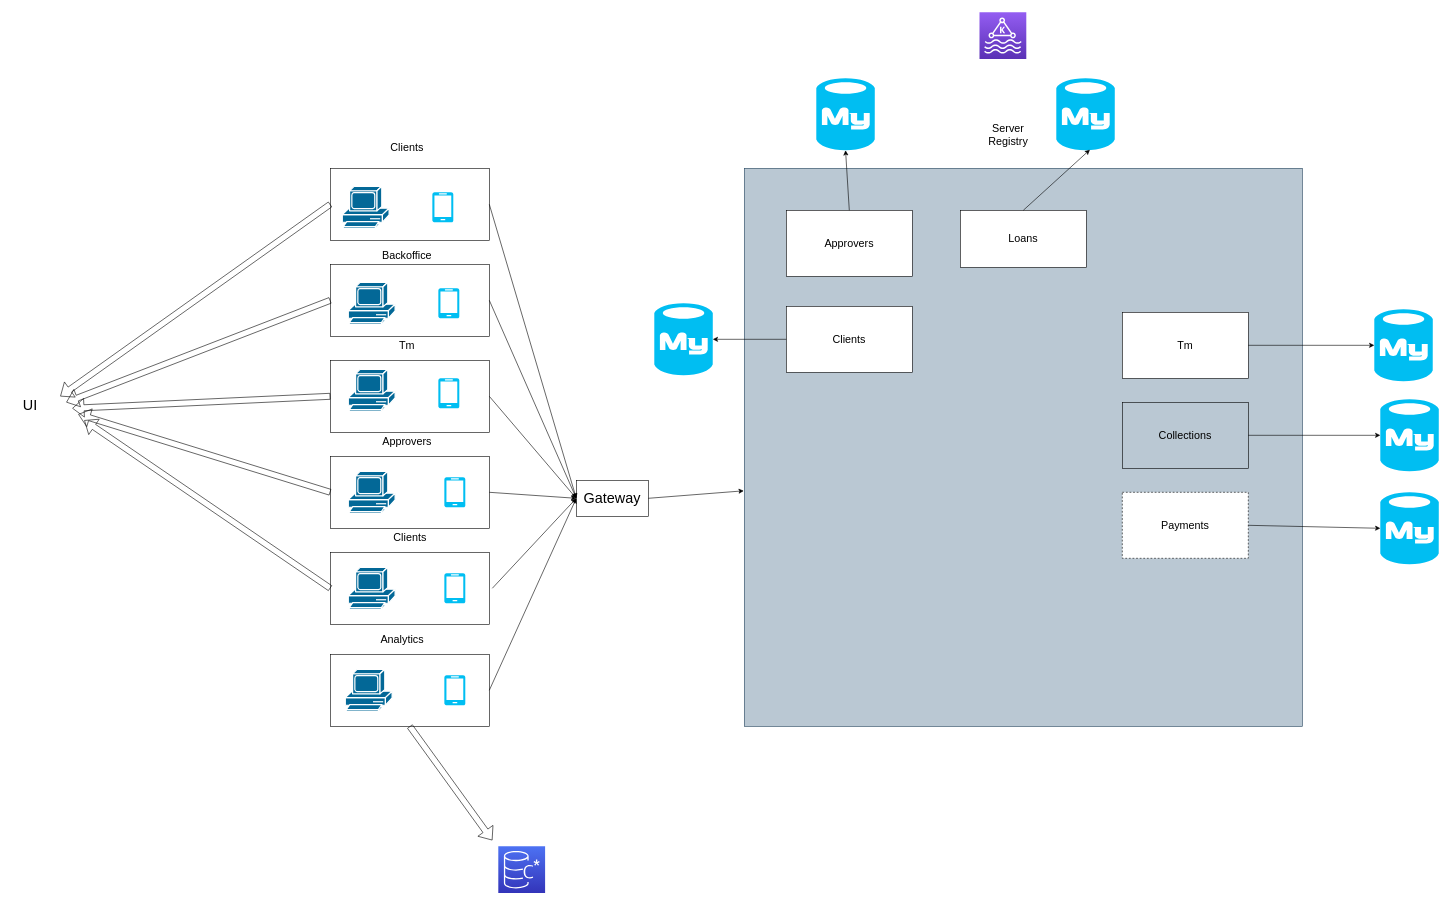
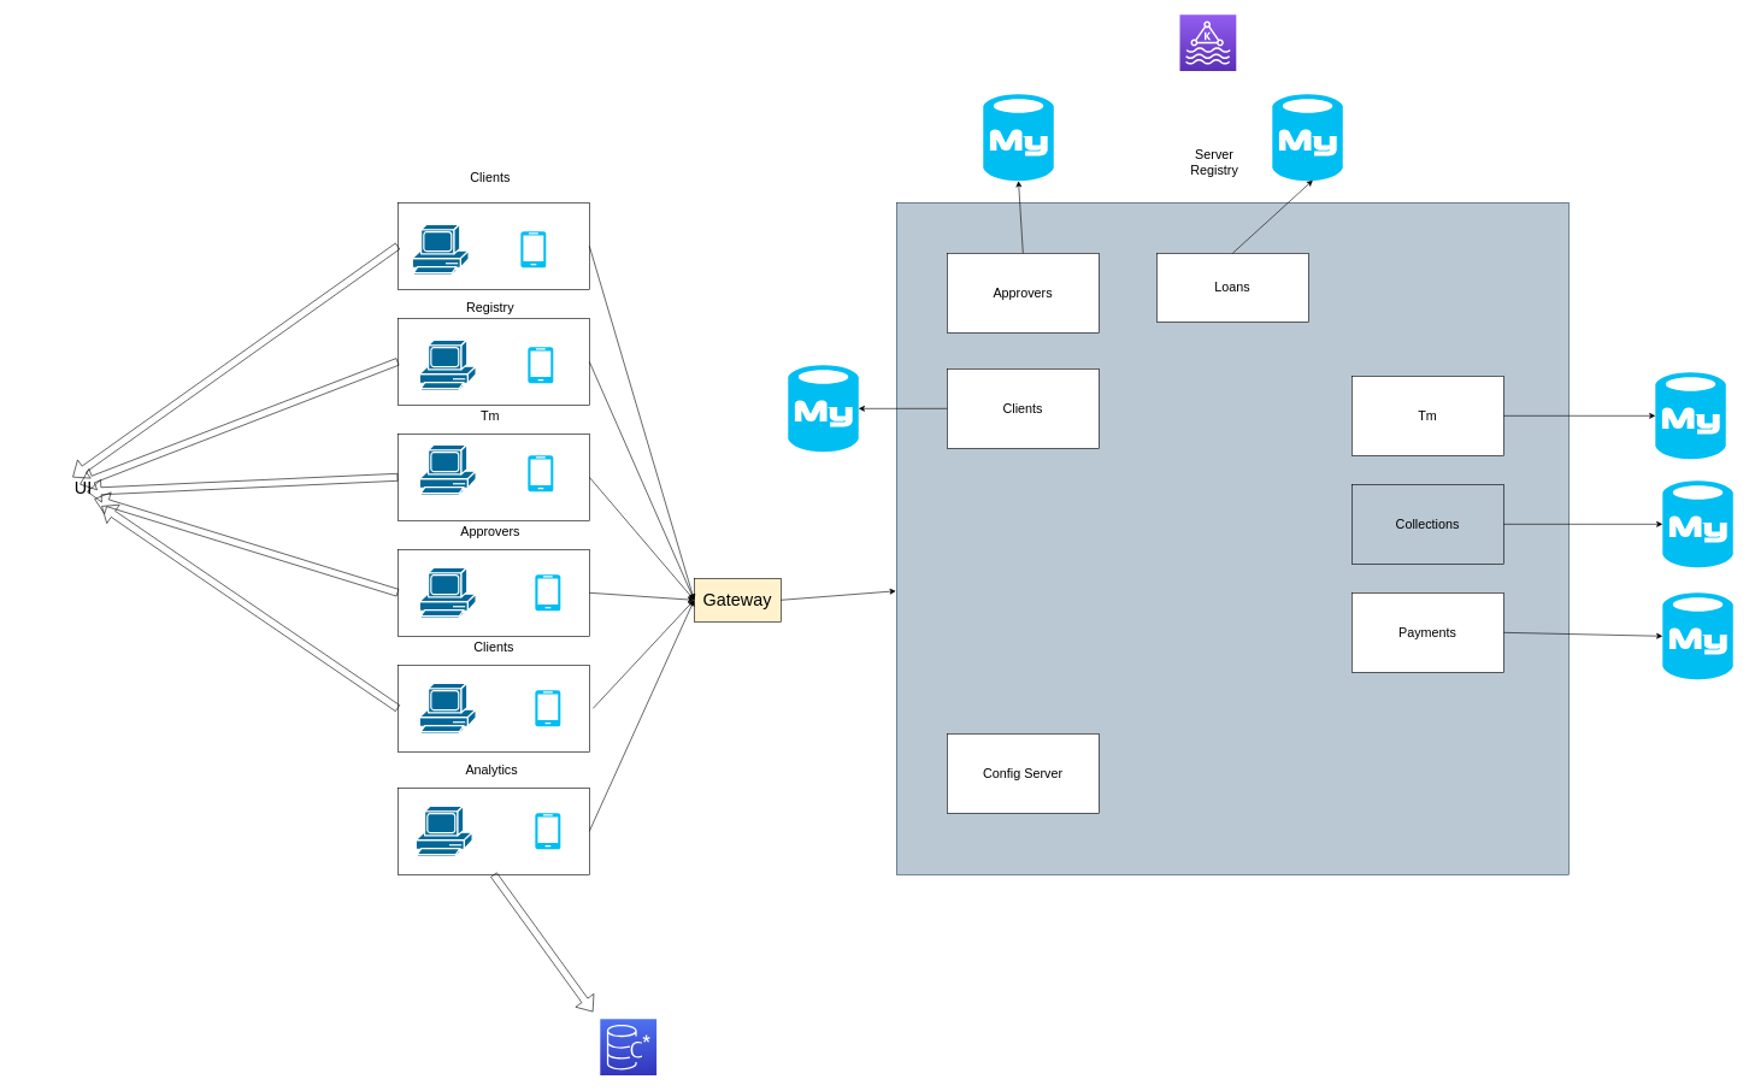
- <mxCell id="12" value="&lt;font style=&quot;font-size: 18px;&quot;&gt;Backoffice&lt;/font&gt;" style="text;html=1;strokeColor=none;fillColor=none;align=center;verticalAlign=middle;whiteSpace=wrap;rounded=0;" parent="1" vertex="1"><mxGeometry x="648" y="410" width="60" height="30" as="geometry" /></mxCell>
+ <mxCell id="12" value="&lt;font style=&quot;font-size: 18px;&quot;&gt;Registry&lt;/font&gt;" style="text;html=1;strokeColor=none;fillColor=none;align=center;verticalAlign=middle;whiteSpace=wrap;rounded=0;" parent="1" vertex="1"><mxGeometry x="648" y="410" width="60" height="30" as="geometry" /></mxCell>
- <mxCell id="31" value="&lt;font style=&quot;font-size: 24px;&quot;&gt;UI&lt;/font&gt;" style="text;html=1;strokeColor=none;fillColor=none;align=center;verticalAlign=middle;whiteSpace=wrap;rounded=0;" parent="1" vertex="1"><mxGeometry x="20" y="660" width="60" height="30" as="geometry" /></mxCell>
+ <mxCell id="31" value="&lt;font style=&quot;font-size: 24px;&quot;&gt;UI&lt;/font&gt;" style="text;html=1;strokeColor=none;fillColor=none;align=center;verticalAlign=middle;whiteSpace=wrap;rounded=0;" parent="1" vertex="1"><mxGeometry x="85" y="660" width="60" height="30" as="geometry" /></mxCell>
- <mxCell id="35" value="&lt;font style=&quot;font-size: 24px;&quot;&gt;Gateway&lt;/font&gt;" style="rounded=0;whiteSpace=wrap;html=1;" vertex="1" parent="1"><mxGeometry x="960" y="800" width="120" height="60" as="geometry" /></mxCell>
+ <mxCell id="35" value="&lt;font style=&quot;font-size: 24px;&quot;&gt;Gateway&lt;/font&gt;" style="rounded=0;whiteSpace=wrap;html=1;fillColor=#fff2cc;" vertex="1" parent="1"><mxGeometry x="960" y="800" width="120" height="60" as="geometry" /></mxCell>
- <mxCell id="47" value="&lt;font style=&quot;font-size: 18px;&quot;&gt;Payments&lt;/font&gt;" style="rounded=0;whiteSpace=wrap;html=1;dashed=1;" vertex="1" parent="1"><mxGeometry x="1870" y="820" width="210" height="110" as="geometry" /></mxCell>
+ <mxCell id="47" value="&lt;font style=&quot;font-size: 18px;&quot;&gt;Payments&lt;/font&gt;" style="rounded=0;whiteSpace=wrap;html=1;" vertex="1" parent="1"><mxGeometry x="1870" y="820" width="210" height="110" as="geometry" /></mxCell>
- <mxCell id="23" value="&lt;span style=&quot;font-size: 18px;&quot;&gt;Analytics&lt;br&gt;&lt;/span&gt;" style="text;html=1;strokeColor=none;fillColor=none;align=center;verticalAlign=middle;whiteSpace=wrap;rounded=0;" parent="1" vertex="1"><mxGeometry x="640" y="1050" width="60" height="30" as="geometry" /></mxCell>
+ <mxCell id="23" value="&lt;span style=&quot;font-size: 18px;&quot;&gt;Analytics&lt;br&gt;&lt;/span&gt;" style="text;html=1;strokeColor=none;fillColor=none;align=center;verticalAlign=middle;whiteSpace=wrap;rounded=0;" parent="1" vertex="1"><mxGeometry x="650" y="1050" width="60" height="30" as="geometry" /></mxCell>
+ <mxCell id="46" value="&lt;span style=&quot;font-size: 18px;&quot;&gt;Config Server&lt;/span&gt;" style="rounded=0;whiteSpace=wrap;html=1;" vertex="1" parent="1"><mxGeometry x="1310" y="1015" width="210" height="110" as="geometry" /></mxCell>
